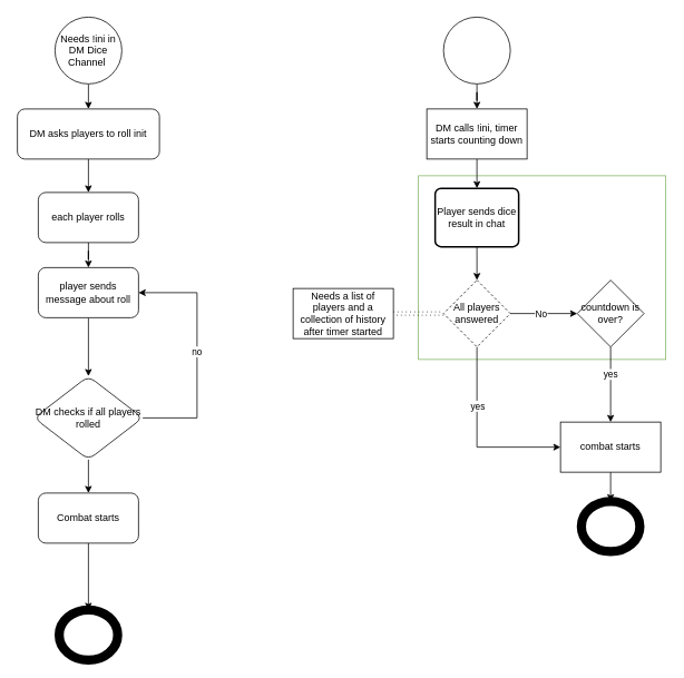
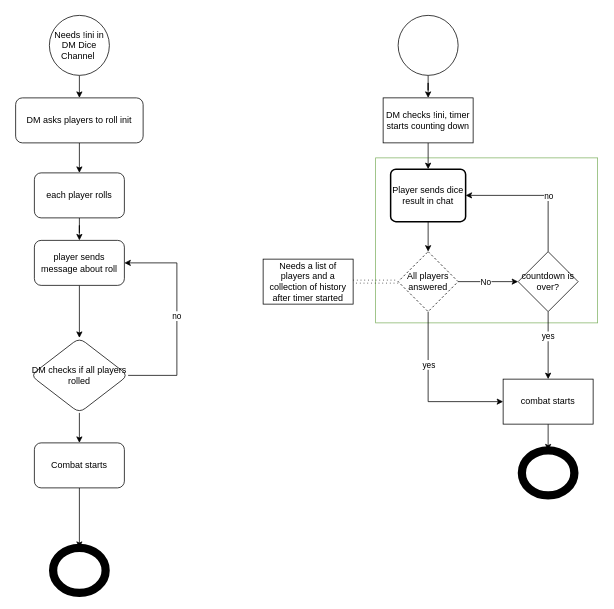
- <mxCell id="21" value="DM calls !ini, timer starts counting down" style="whiteSpace=wrap;html=1;" vertex="1" parent="1"><mxGeometry x="510" y="130" width="120" height="60" as="geometry" /></mxCell>
+ <mxCell id="21" value="DM checks !ini, timer starts counting down" style="whiteSpace=wrap;html=1;" vertex="1" parent="1"><mxGeometry x="510" y="130" width="120" height="60" as="geometry" /></mxCell>
+ <mxCell id="30" style="edgeStyle=orthogonalEdgeStyle;rounded=0;orthogonalLoop=1;jettySize=auto;html=1;entryX=1;entryY=0.5;entryDx=0;entryDy=0;" edge="1" parent="1" source="32" target="36"><mxGeometry relative="1" as="geometry"><Array as="points"><mxPoint x="730" y="260" /></Array></mxGeometry></mxCell>
+ <mxCell id="31" value="no" style="edgeLabel;html=1;align=center;verticalAlign=middle;resizable=0;points=[];" connectable="0" vertex="1" parent="30"><mxGeometry x="-0.414" y="-2" relative="1" as="geometry"><mxPoint x="-2" y="-21" as="offset" /></mxGeometry></mxCell>
